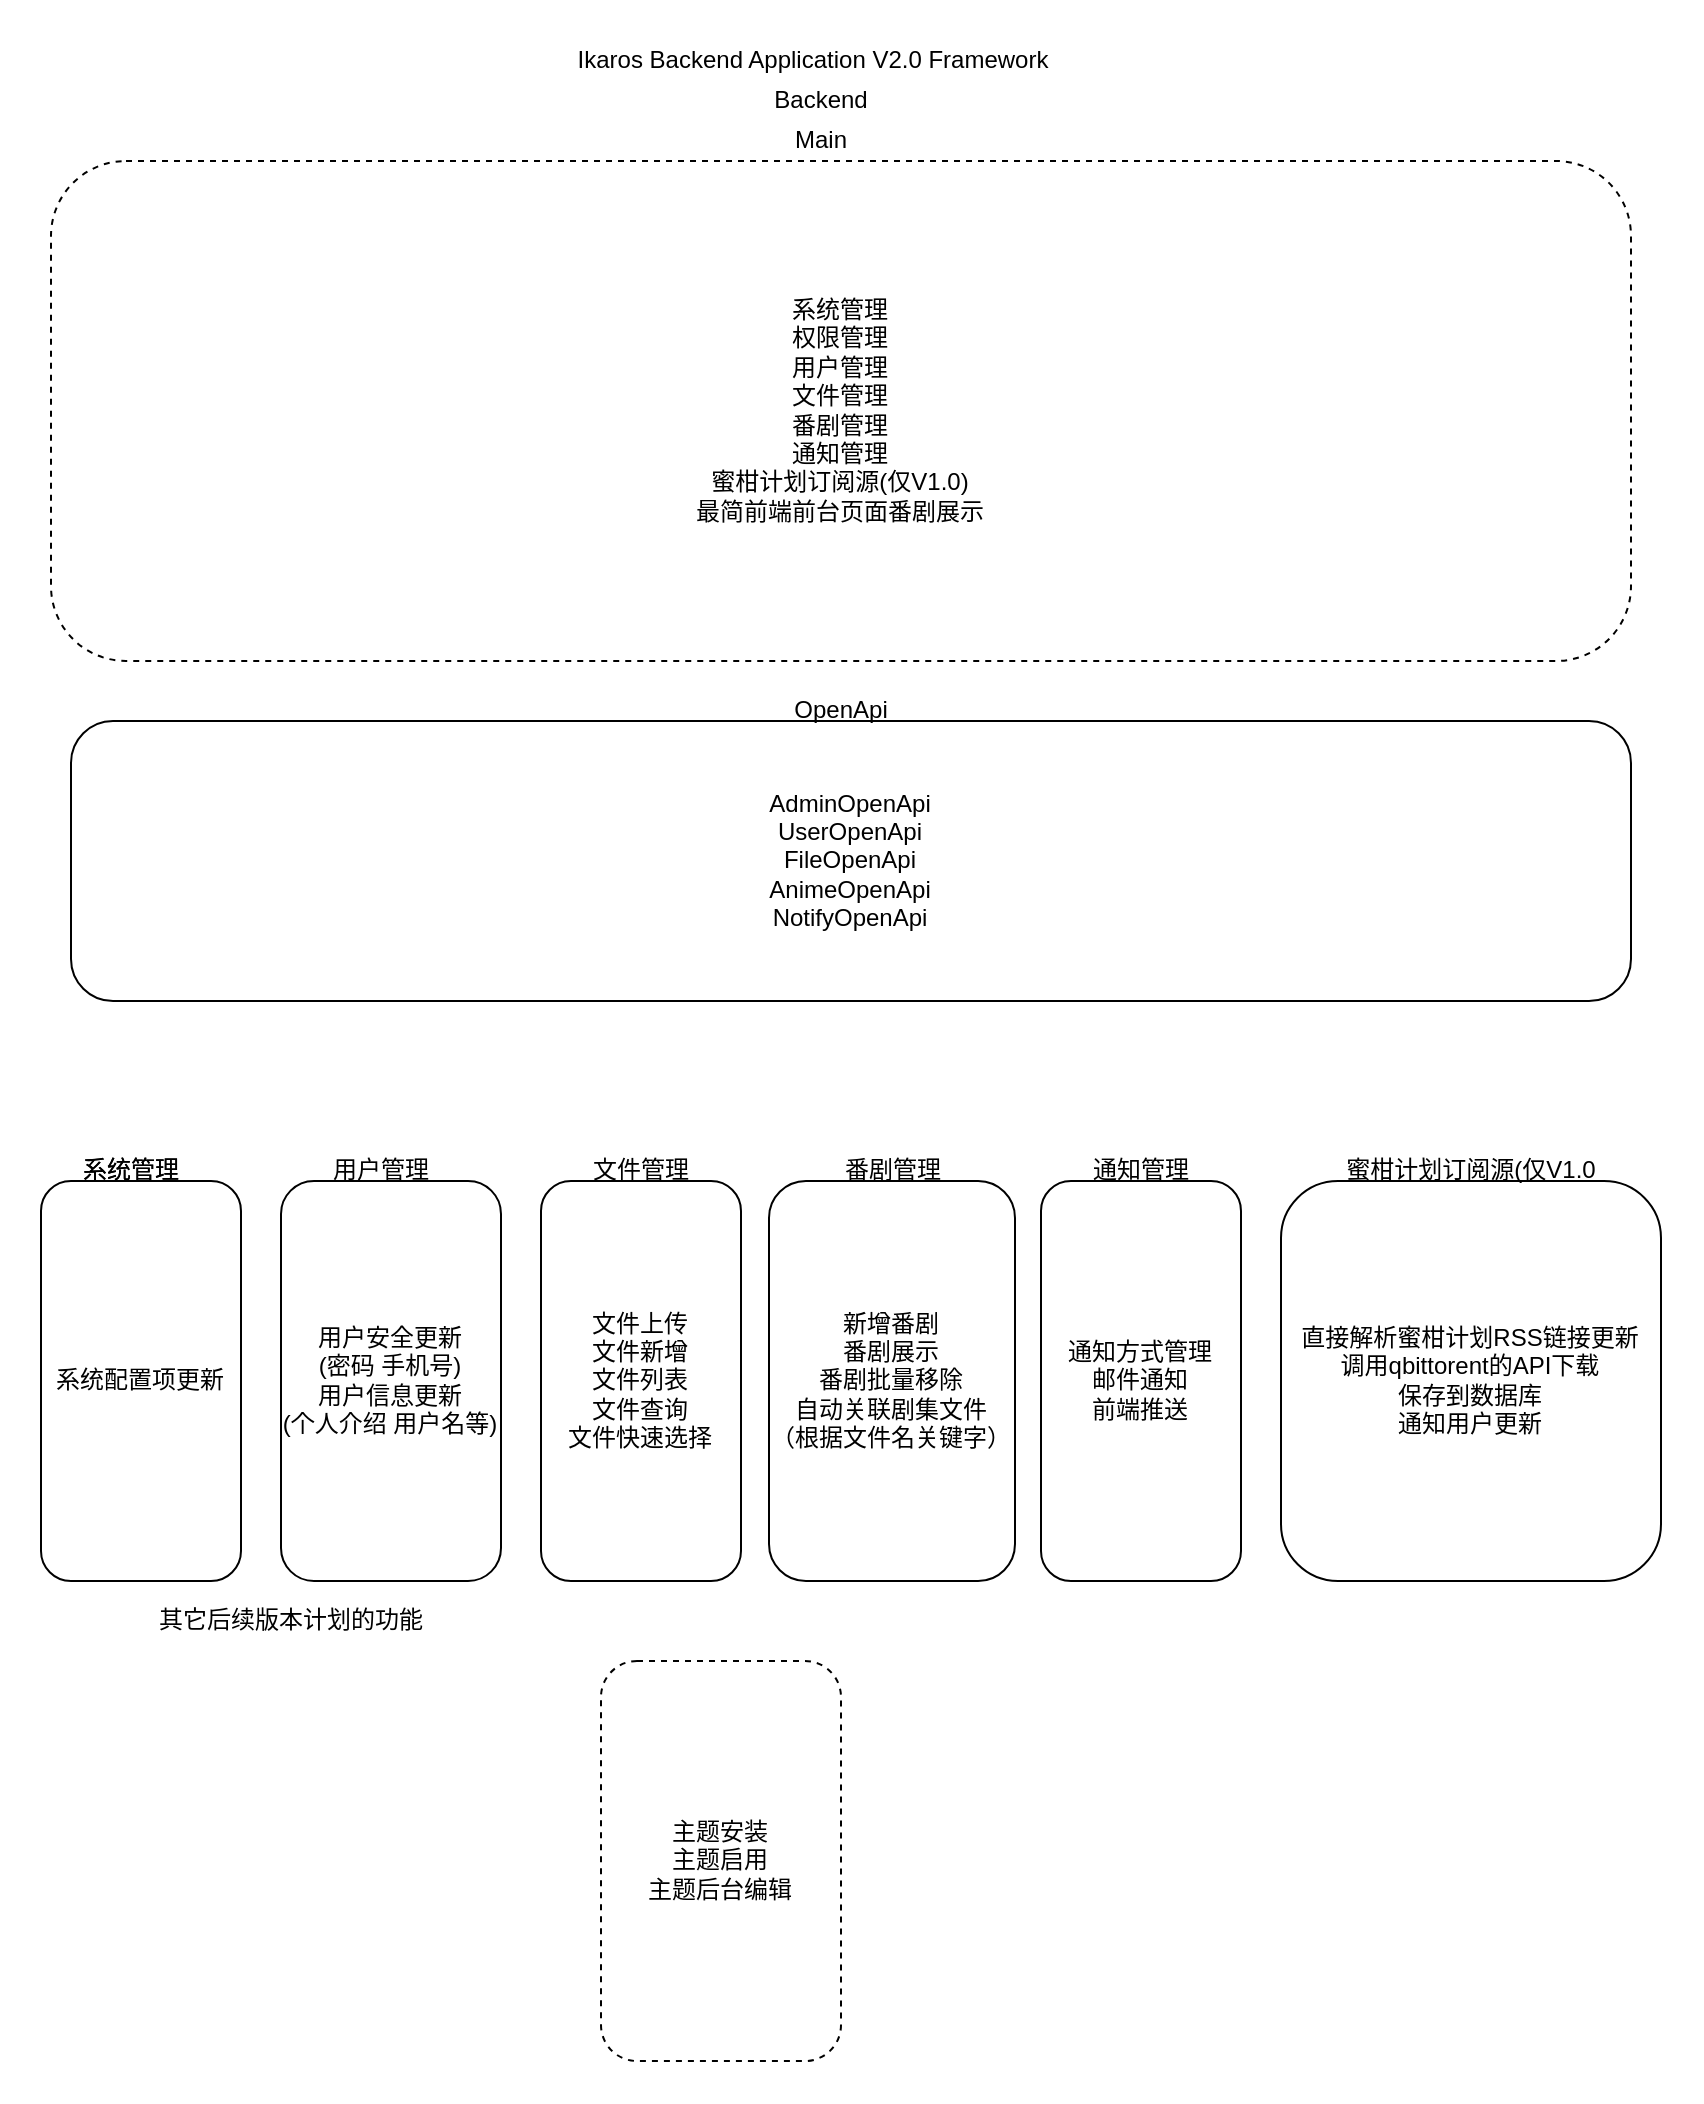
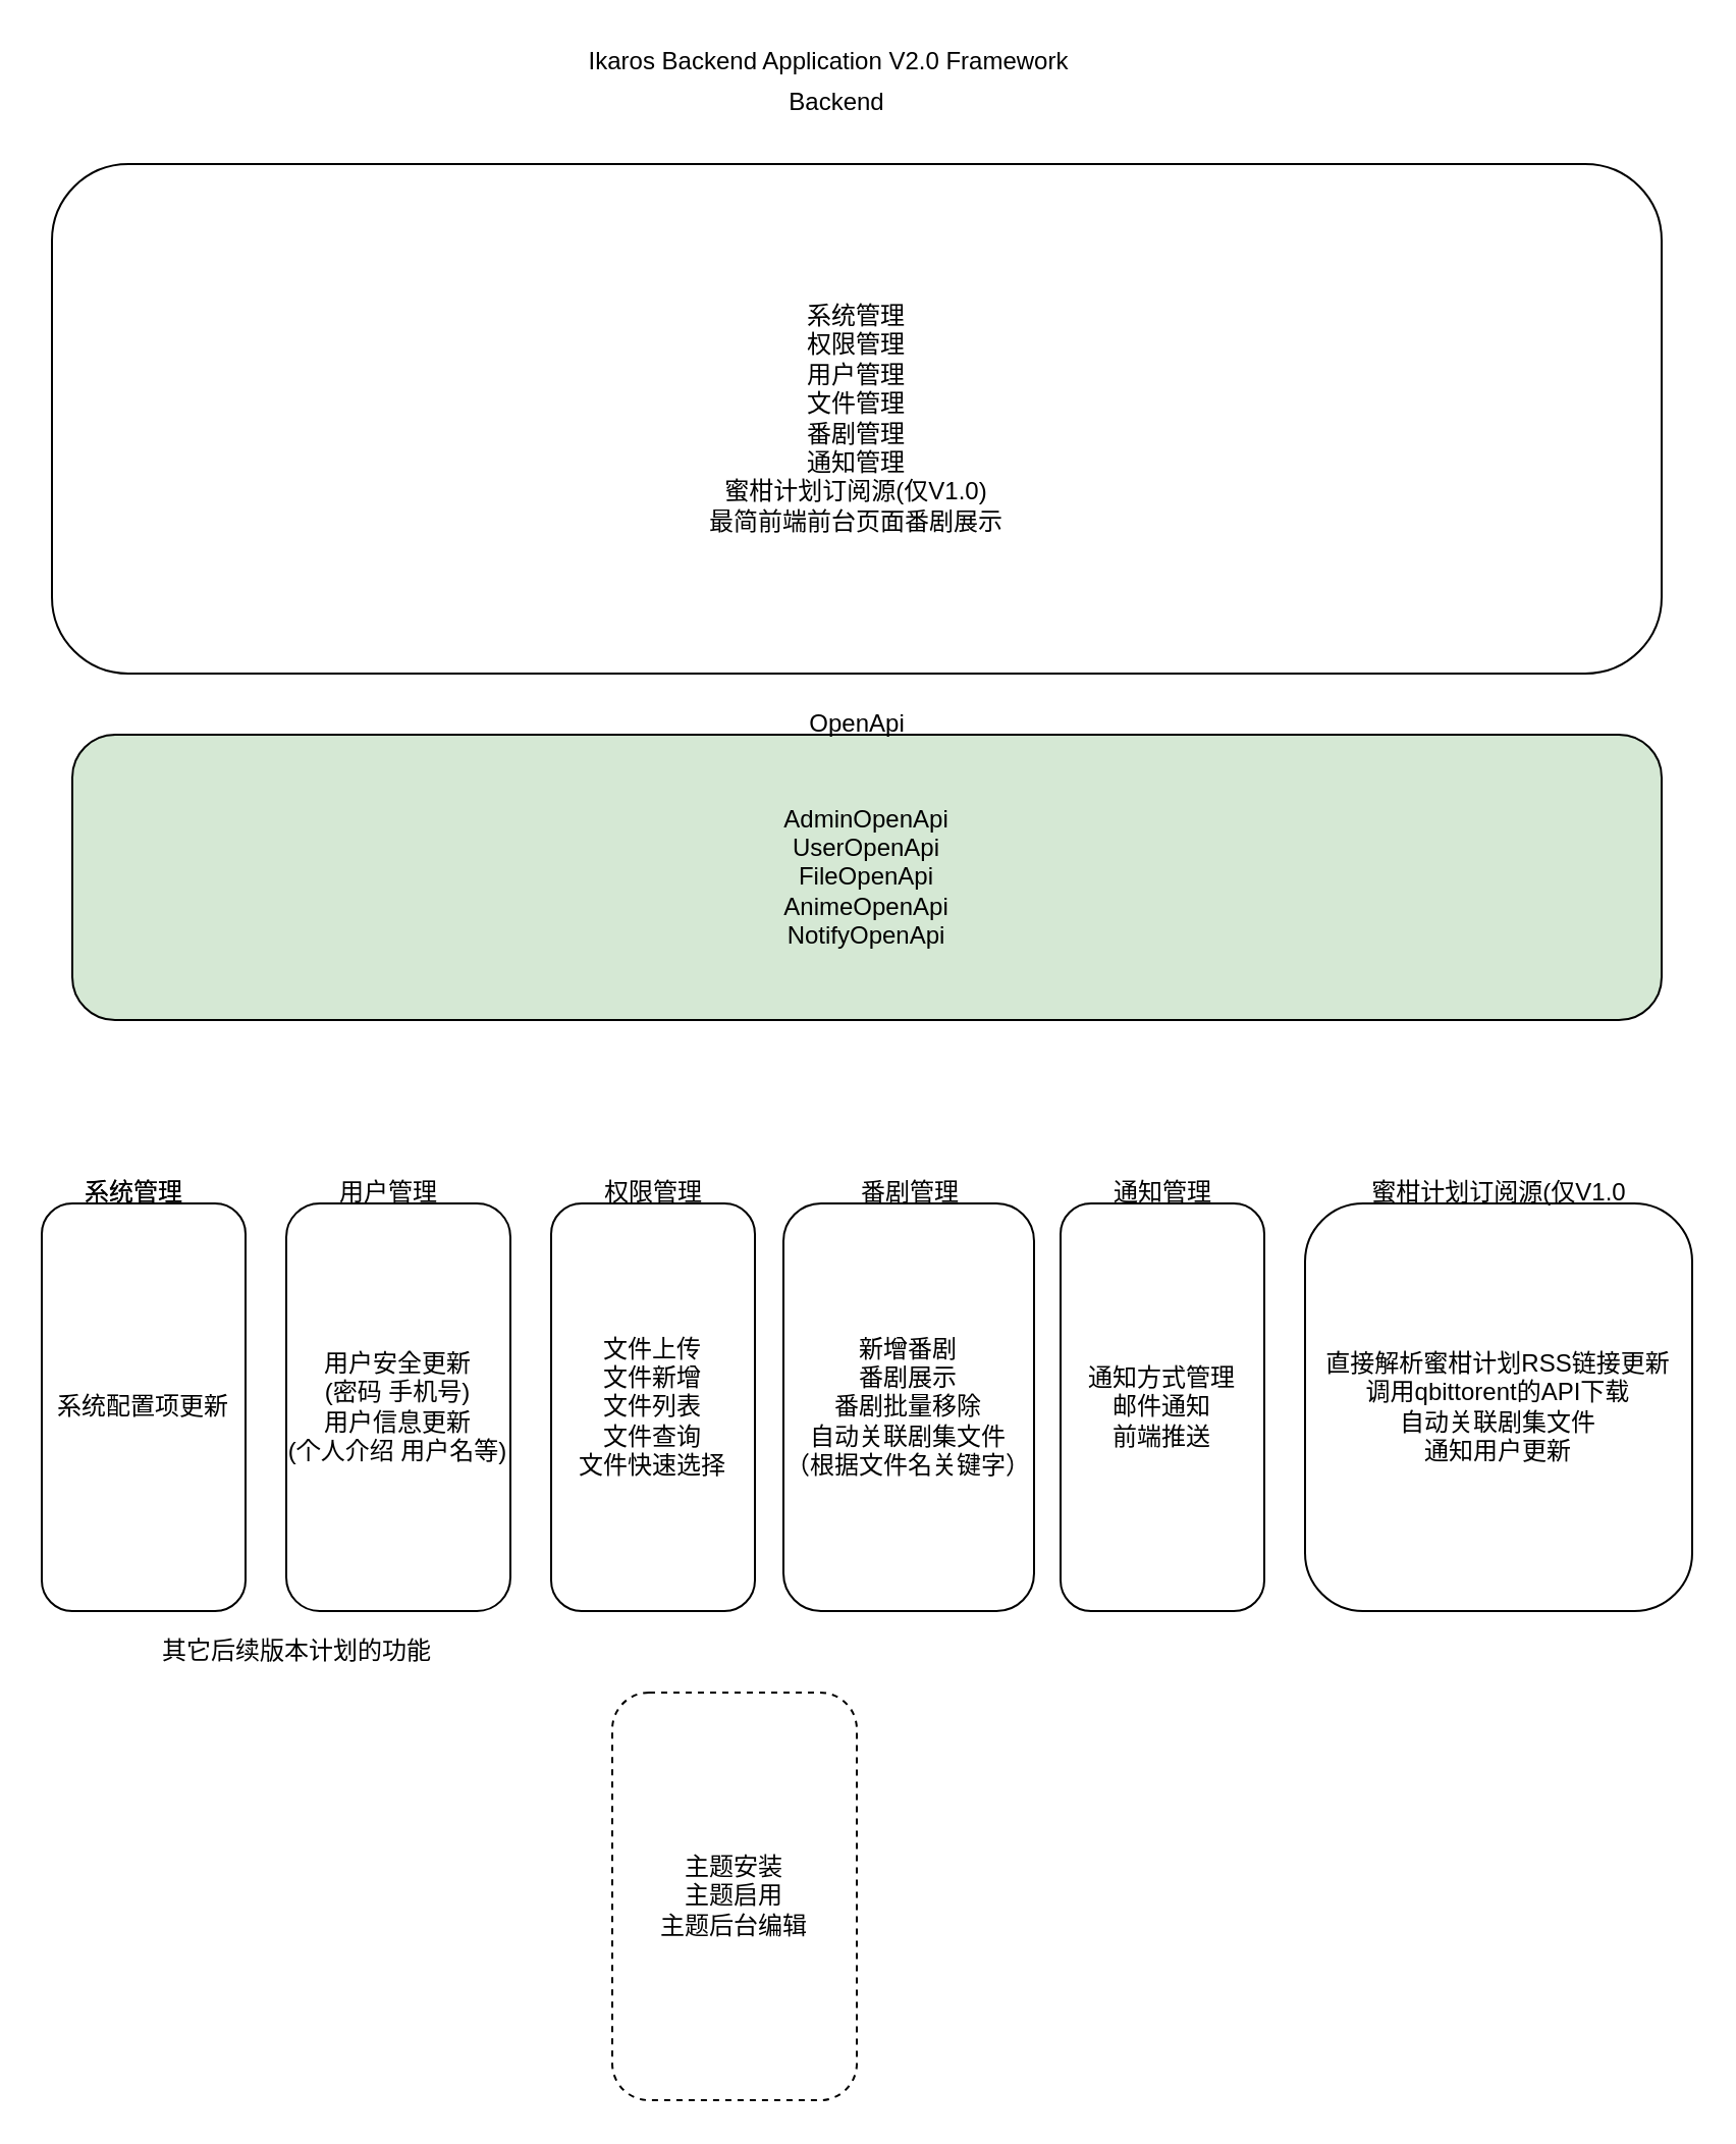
- <mxCell id="8" value="Main" style="text;html=1;align=center;verticalAlign=middle;resizable=0;points=[];autosize=1;strokeColor=none;fillColor=none;" parent="1" vertex="1"><mxGeometry x="390" y="60" width="40" height="20" as="geometry" /></mxCell>
- <mxCell id="2" value="系统管理&lt;br&gt;权限管理&lt;br&gt;用户管理&lt;br&gt;文件管理&lt;br&gt;番剧管理&lt;br&gt;通知管理&lt;br&gt;蜜柑计划订阅源(仅V1.0)&lt;br&gt;最简前端前台页面番剧展示" style="rounded=1;whiteSpace=wrap;html=1;dashed=1;" parent="1" vertex="1"><mxGeometry x="25" y="80" width="790" height="250" as="geometry" /></mxCell>
+ <mxCell id="2" value="系统管理&lt;br&gt;权限管理&lt;br&gt;用户管理&lt;br&gt;文件管理&lt;br&gt;番剧管理&lt;br&gt;通知管理&lt;br&gt;蜜柑计划订阅源(仅V1.0)&lt;br&gt;最简前端前台页面番剧展示" style="rounded=1;whiteSpace=wrap;html=1;" parent="1" vertex="1"><mxGeometry x="25" y="80" width="790" height="250" as="geometry" /></mxCell>
- <mxCell id="5" value="AdminOpenApi&lt;br&gt;UserOpenApi&lt;br&gt;FileOpenApi&lt;br&gt;AnimeOpenApi&lt;br&gt;NotifyOpenApi" style="rounded=1;whiteSpace=wrap;html=1;" parent="1" vertex="1"><mxGeometry x="35" y="360" width="780" height="140" as="geometry" /></mxCell>
+ <mxCell id="5" value="AdminOpenApi&lt;br&gt;UserOpenApi&lt;br&gt;FileOpenApi&lt;br&gt;AnimeOpenApi&lt;br&gt;NotifyOpenApi" style="rounded=1;whiteSpace=wrap;html=1;fillColor=#d5e8d4;" parent="1" vertex="1"><mxGeometry x="35" y="360" width="780" height="140" as="geometry" /></mxCell>
- <mxCell id="10" value="文件管理" style="text;html=1;align=center;verticalAlign=middle;resizable=0;points=[];autosize=1;strokeColor=none;fillColor=none;" parent="1" vertex="1"><mxGeometry x="290" y="575" width="60" height="20" as="geometry" /></mxCell>
+ <mxCell id="10" value="权限管理" style="text;html=1;align=center;verticalAlign=middle;resizable=0;points=[];autosize=1;strokeColor=none;fillColor=none;" parent="1" vertex="1"><mxGeometry x="290" y="575" width="60" height="20" as="geometry" /></mxCell>
- <mxCell id="19" value="直接解析蜜柑计划RSS链接更新&lt;br&gt;调用qbittorent的API下载&lt;br&gt;保存到数据库&lt;br&gt;通知用户更新" style="rounded=1;whiteSpace=wrap;html=1;" parent="1" vertex="1"><mxGeometry x="640" y="590" width="190" height="200" as="geometry" /></mxCell>
+ <mxCell id="19" value="直接解析蜜柑计划RSS链接更新&lt;br&gt;调用qbittorent的API下载&lt;br&gt;自动关联剧集文件&lt;br&gt;通知用户更新" style="rounded=1;whiteSpace=wrap;html=1;" parent="1" vertex="1"><mxGeometry x="640" y="590" width="190" height="200" as="geometry" /></mxCell>
